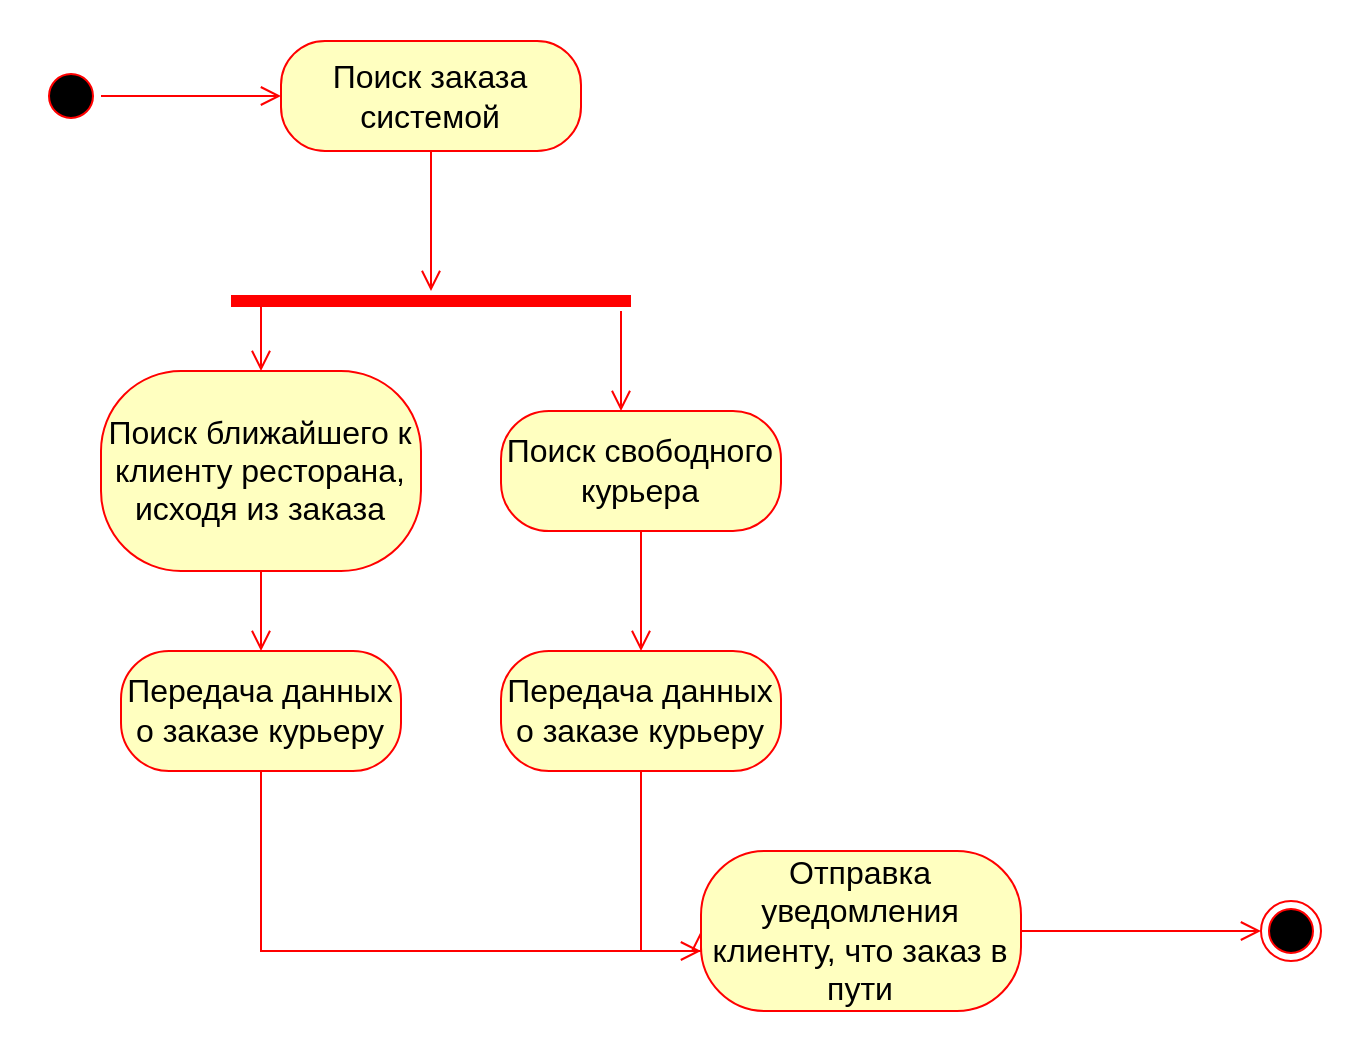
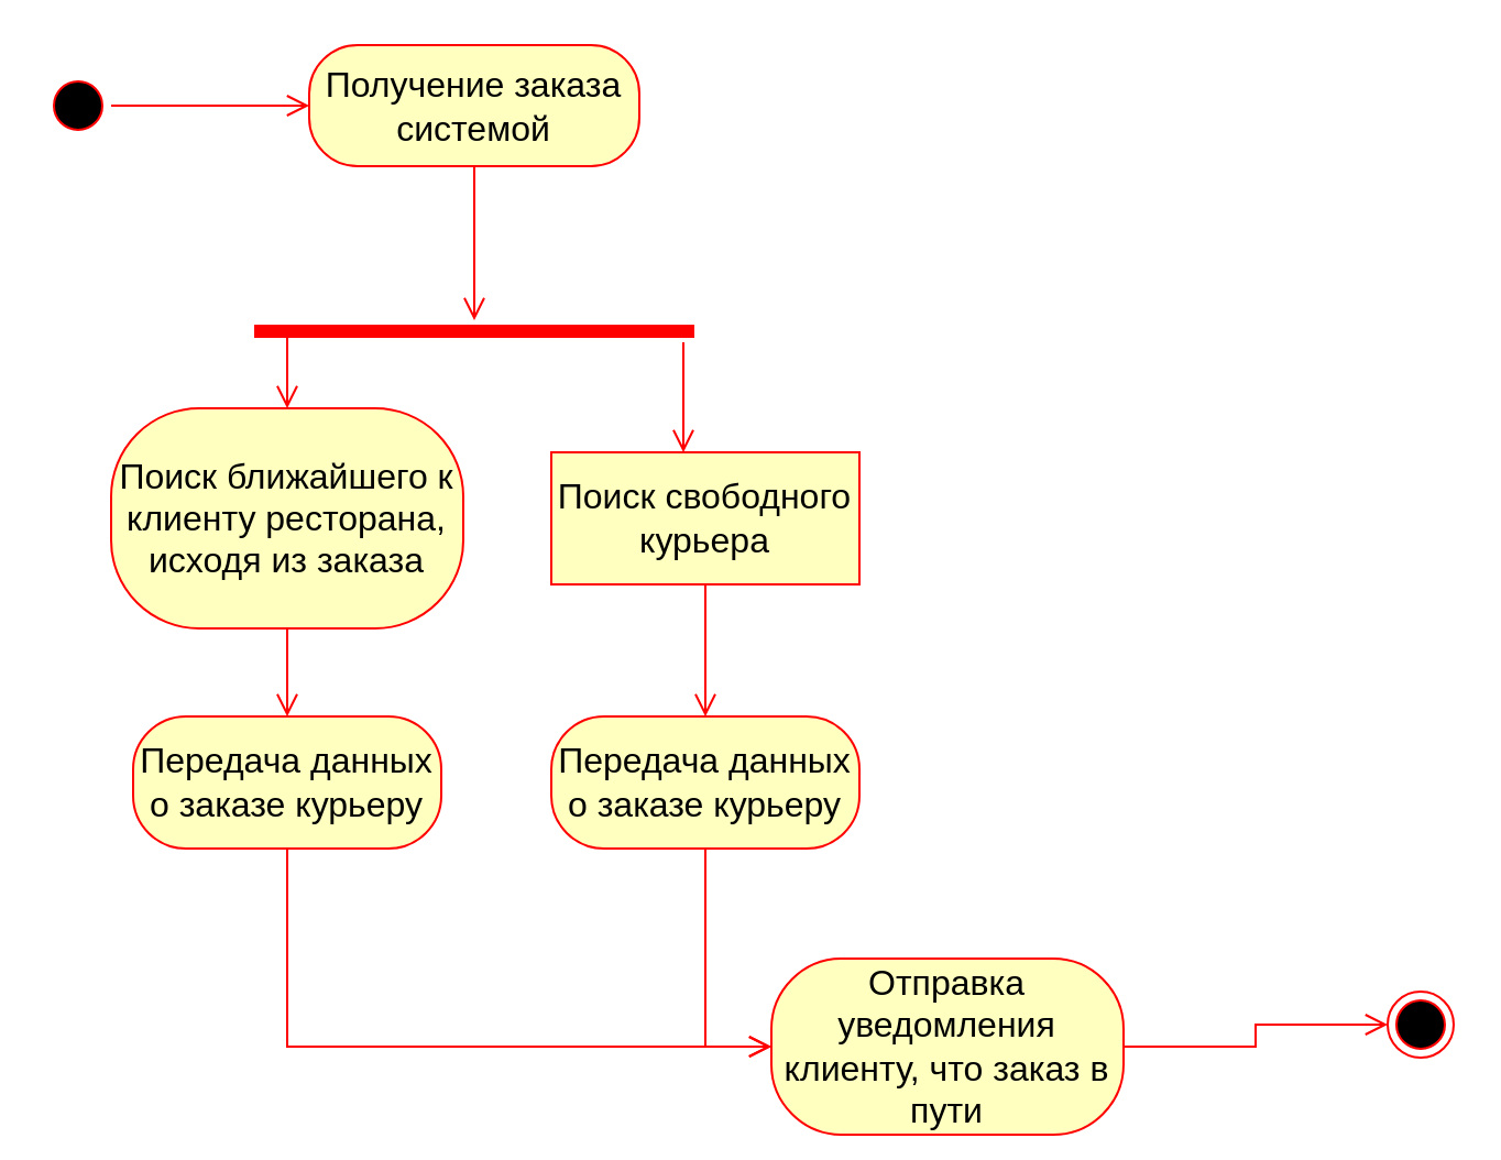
- <mxCell id="3" value="Поиск заказа системой" style="rounded=1;whiteSpace=wrap;html=1;arcSize=40;fontColor=#000000;fillColor=#ffffc0;strokeColor=#ff0000;fontSize=16;" parent="1" vertex="1"><mxGeometry x="140" y="20" width="150" height="55" as="geometry" /></mxCell>
+ <mxCell id="3" value="Получение заказа системой" style="rounded=1;whiteSpace=wrap;html=1;arcSize=40;fontColor=#000000;fillColor=#ffffc0;strokeColor=#ff0000;fontSize=16;" parent="1" vertex="1"><mxGeometry x="140" y="20" width="150" height="55" as="geometry" /></mxCell>
- <mxCell id="10" value="Поиск свободного курьера" style="rounded=1;whiteSpace=wrap;html=1;arcSize=40;fontColor=#000000;fillColor=#ffffc0;strokeColor=#ff0000;fontSize=16;" parent="1" vertex="1"><mxGeometry x="250" y="205" width="140" height="60" as="geometry" /></mxCell>
+ <mxCell id="10" value="Поиск свободного курьера" style="whiteSpace=wrap;html=1;arcSize=40;fontColor=#000000;fillColor=#ffffc0;strokeColor=#ff0000;fontSize=16;rounded=0;" parent="1" vertex="1"><mxGeometry x="250" y="205" width="140" height="60" as="geometry" /></mxCell>
- <mxCell id="16" value="Отправка уведомления клиенту, что заказ в пути" style="rounded=1;whiteSpace=wrap;html=1;arcSize=40;fontColor=#000000;fillColor=#ffffc0;strokeColor=#ff0000;fontSize=16;" parent="1" vertex="1"><mxGeometry x="350" y="425" width="160" height="80" as="geometry" /></mxCell>
+ <mxCell id="16" value="Отправка уведомления клиенту, что заказ в пути" style="rounded=1;whiteSpace=wrap;html=1;arcSize=40;fontColor=#000000;fillColor=#ffffc0;strokeColor=#ff0000;fontSize=16;" parent="1" vertex="1"><mxGeometry x="350" y="435" width="160" height="80" as="geometry" /></mxCell>
